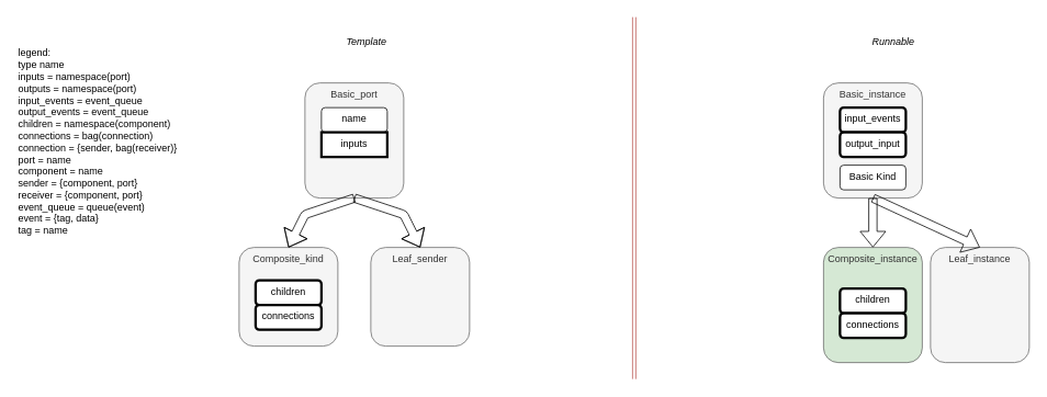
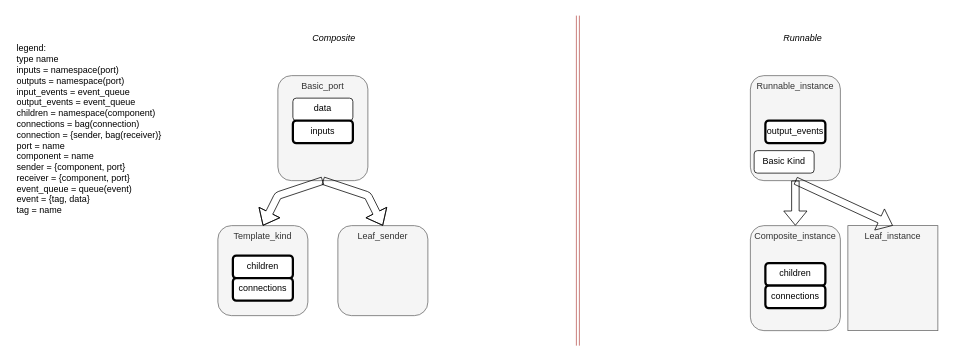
- <mxCell id="22" value="&lt;i&gt;Template&lt;/i&gt;" style="text;html=1;strokeColor=none;fillColor=none;align=center;verticalAlign=middle;whiteSpace=wrap;rounded=0;" parent="1" vertex="1"><mxGeometry x="340" y="40" width="210" height="20" as="geometry" /></mxCell>
+ <mxCell id="22" value="&lt;i&gt;Composite&lt;/i&gt;" style="text;html=1;strokeColor=none;fillColor=none;align=center;verticalAlign=middle;whiteSpace=wrap;rounded=0;" parent="1" vertex="1"><mxGeometry x="340" y="40" width="210" height="20" as="geometry" /></mxCell>
- <mxCell id="23" value="&lt;i&gt;Runnable&lt;/i&gt;" style="text;html=1;strokeColor=none;fillColor=none;align=center;verticalAlign=middle;whiteSpace=wrap;rounded=0;" parent="1" vertex="1"><mxGeometry x="980" y="40" width="210" height="20" as="geometry" /></mxCell>
+ <mxCell id="23" value="&lt;i&gt;Runnable&lt;/i&gt;" style="text;html=1;strokeColor=none;fillColor=none;align=center;verticalAlign=middle;whiteSpace=wrap;rounded=0;" parent="1" vertex="1"><mxGeometry x="965" y="40" width="210" height="20" as="geometry" /></mxCell>
- <mxCell id="12" value="Basic_instance" style="rounded=1;whiteSpace=wrap;html=1;verticalAlign=top;fillColor=#f5f5f5;strokeColor=#666666;fontColor=#333333;" parent="1" vertex="1"><mxGeometry x="1000" y="100" width="120" height="140" as="geometry" /></mxCell>
+ <mxCell id="12" value="Runnable_instance" style="rounded=1;whiteSpace=wrap;html=1;verticalAlign=top;fillColor=#f5f5f5;strokeColor=#666666;fontColor=#333333;" parent="1" vertex="1"><mxGeometry x="1000" y="100" width="120" height="140" as="geometry" /></mxCell>
- <mxCell id="4" value="name" style="rounded=1;whiteSpace=wrap;html=1;verticalAlign=top;" parent="1" vertex="1"><mxGeometry x="390" y="130" width="80" height="30" as="geometry" /></mxCell>
+ <mxCell id="4" value="data" style="rounded=1;whiteSpace=wrap;html=1;verticalAlign=top;" parent="1" vertex="1"><mxGeometry x="390" y="130" width="80" height="30" as="geometry" /></mxCell>
- <mxCell id="13" value="input_events" style="rounded=1;whiteSpace=wrap;html=1;verticalAlign=top;strokeWidth=3;" parent="1" vertex="1"><mxGeometry x="1020" y="130" width="80" height="30" as="geometry" /></mxCell>
- <mxCell id="14" value="output_input" style="rounded=1;whiteSpace=wrap;html=1;verticalAlign=top;strokeWidth=3;" parent="1" vertex="1"><mxGeometry x="1020" y="160" width="80" height="30" as="geometry" /></mxCell>
+ <mxCell id="14" value="output_events" style="rounded=1;whiteSpace=wrap;html=1;verticalAlign=top;strokeWidth=3;" parent="1" vertex="1"><mxGeometry x="1020" y="160" width="80" height="30" as="geometry" /></mxCell>
- <mxCell id="5" value="inputs" style="whiteSpace=wrap;html=1;verticalAlign=top;strokeWidth=3;rounded=0;" parent="1" vertex="1"><mxGeometry x="390" y="160" width="80" height="30" as="geometry" /></mxCell>
+ <mxCell id="5" value="inputs" style="rounded=1;whiteSpace=wrap;html=1;verticalAlign=top;strokeWidth=3;" parent="1" vertex="1"><mxGeometry x="390" y="160" width="80" height="30" as="geometry" /></mxCell>
- <mxCell id="24" value="Basic Kind" style="rounded=1;whiteSpace=wrap;html=1;verticalAlign=top;strokeWidth=1;" parent="1" vertex="1"><mxGeometry x="1020" y="200" width="80" height="30" as="geometry" /></mxCell>
+ <mxCell id="24" value="Basic Kind" style="rounded=1;whiteSpace=wrap;html=1;verticalAlign=top;strokeWidth=1;" parent="1" vertex="1"><mxGeometry x="1005" y="200" width="80" height="30" as="geometry" /></mxCell>
- <mxCell id="6" value="Composite_kind" style="rounded=1;whiteSpace=wrap;html=1;verticalAlign=top;fillColor=#f5f5f5;strokeColor=#666666;fontColor=#333333;" parent="1" vertex="1"><mxGeometry x="290" y="300" width="120" height="120" as="geometry" /></mxCell>
+ <mxCell id="6" value="Template_kind" style="rounded=1;whiteSpace=wrap;html=1;verticalAlign=top;fillColor=#f5f5f5;strokeColor=#666666;fontColor=#333333;" parent="1" vertex="1"><mxGeometry x="290" y="300" width="120" height="120" as="geometry" /></mxCell>
- <mxCell id="16" value="Composite_instance" style="rounded=1;whiteSpace=wrap;html=1;verticalAlign=top;fillColor=#d5e8d4;strokeColor=#666666;fontColor=#333333;" parent="1" vertex="1"><mxGeometry x="1000" y="300" width="120" height="140" as="geometry" /></mxCell>
+ <mxCell id="16" value="Composite_instance" style="rounded=1;whiteSpace=wrap;html=1;verticalAlign=top;fillColor=#f5f5f5;strokeColor=#666666;fontColor=#333333;" parent="1" vertex="1"><mxGeometry x="1000" y="300" width="120" height="140" as="geometry" /></mxCell>
- <mxCell id="20" value="Leaf_instance" style="rounded=1;whiteSpace=wrap;html=1;verticalAlign=top;fillColor=#f5f5f5;strokeColor=#666666;fontColor=#333333;" parent="1" vertex="1"><mxGeometry x="1130" y="300" width="120" height="140" as="geometry" /></mxCell>
+ <mxCell id="20" value="Leaf_instance" style="whiteSpace=wrap;html=1;verticalAlign=top;fillColor=#f5f5f5;strokeColor=#666666;fontColor=#333333;rounded=0;" parent="1" vertex="1"><mxGeometry x="1130" y="300" width="120" height="140" as="geometry" /></mxCell>
